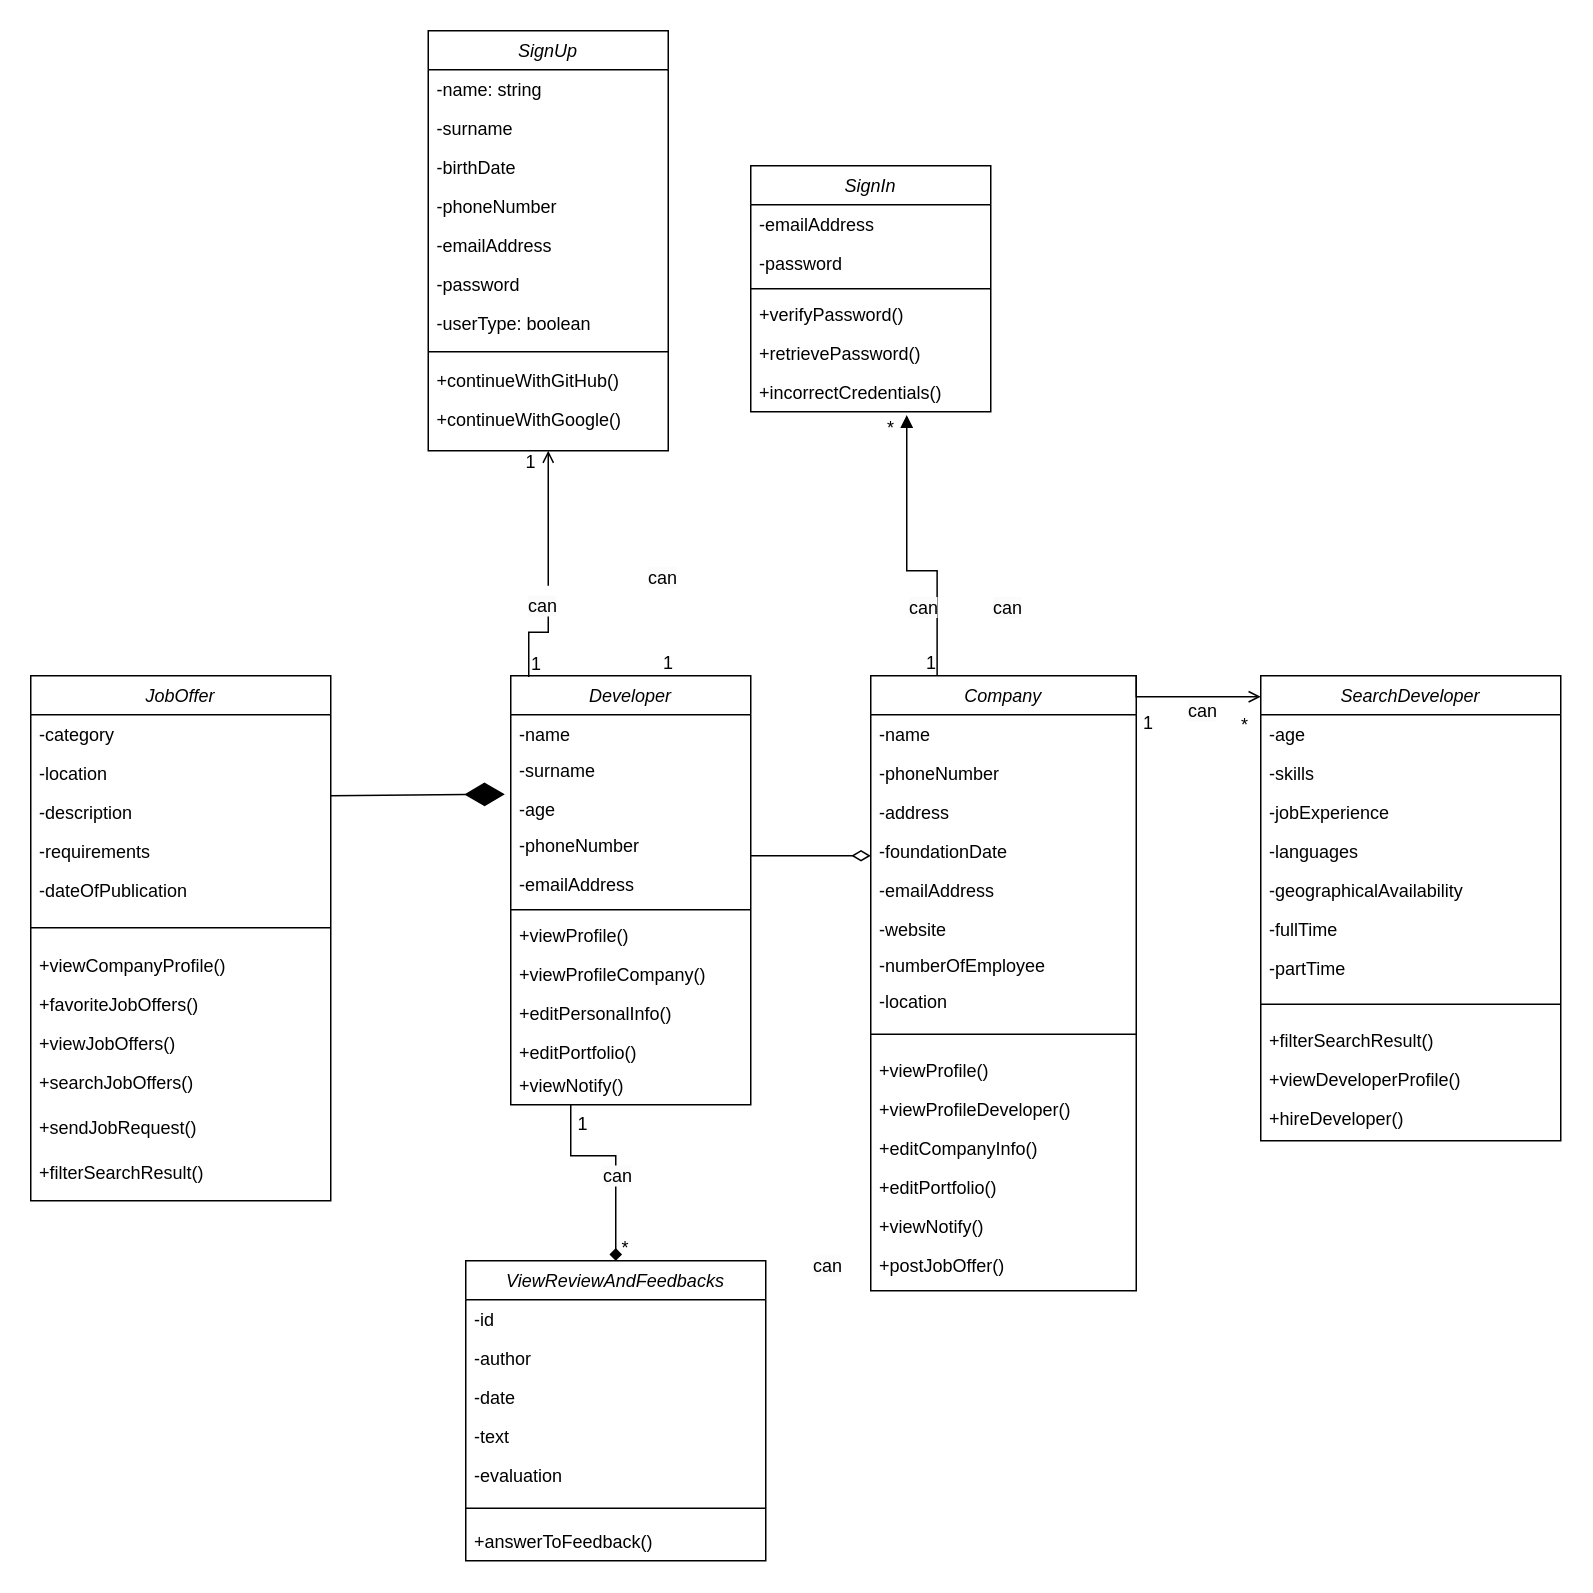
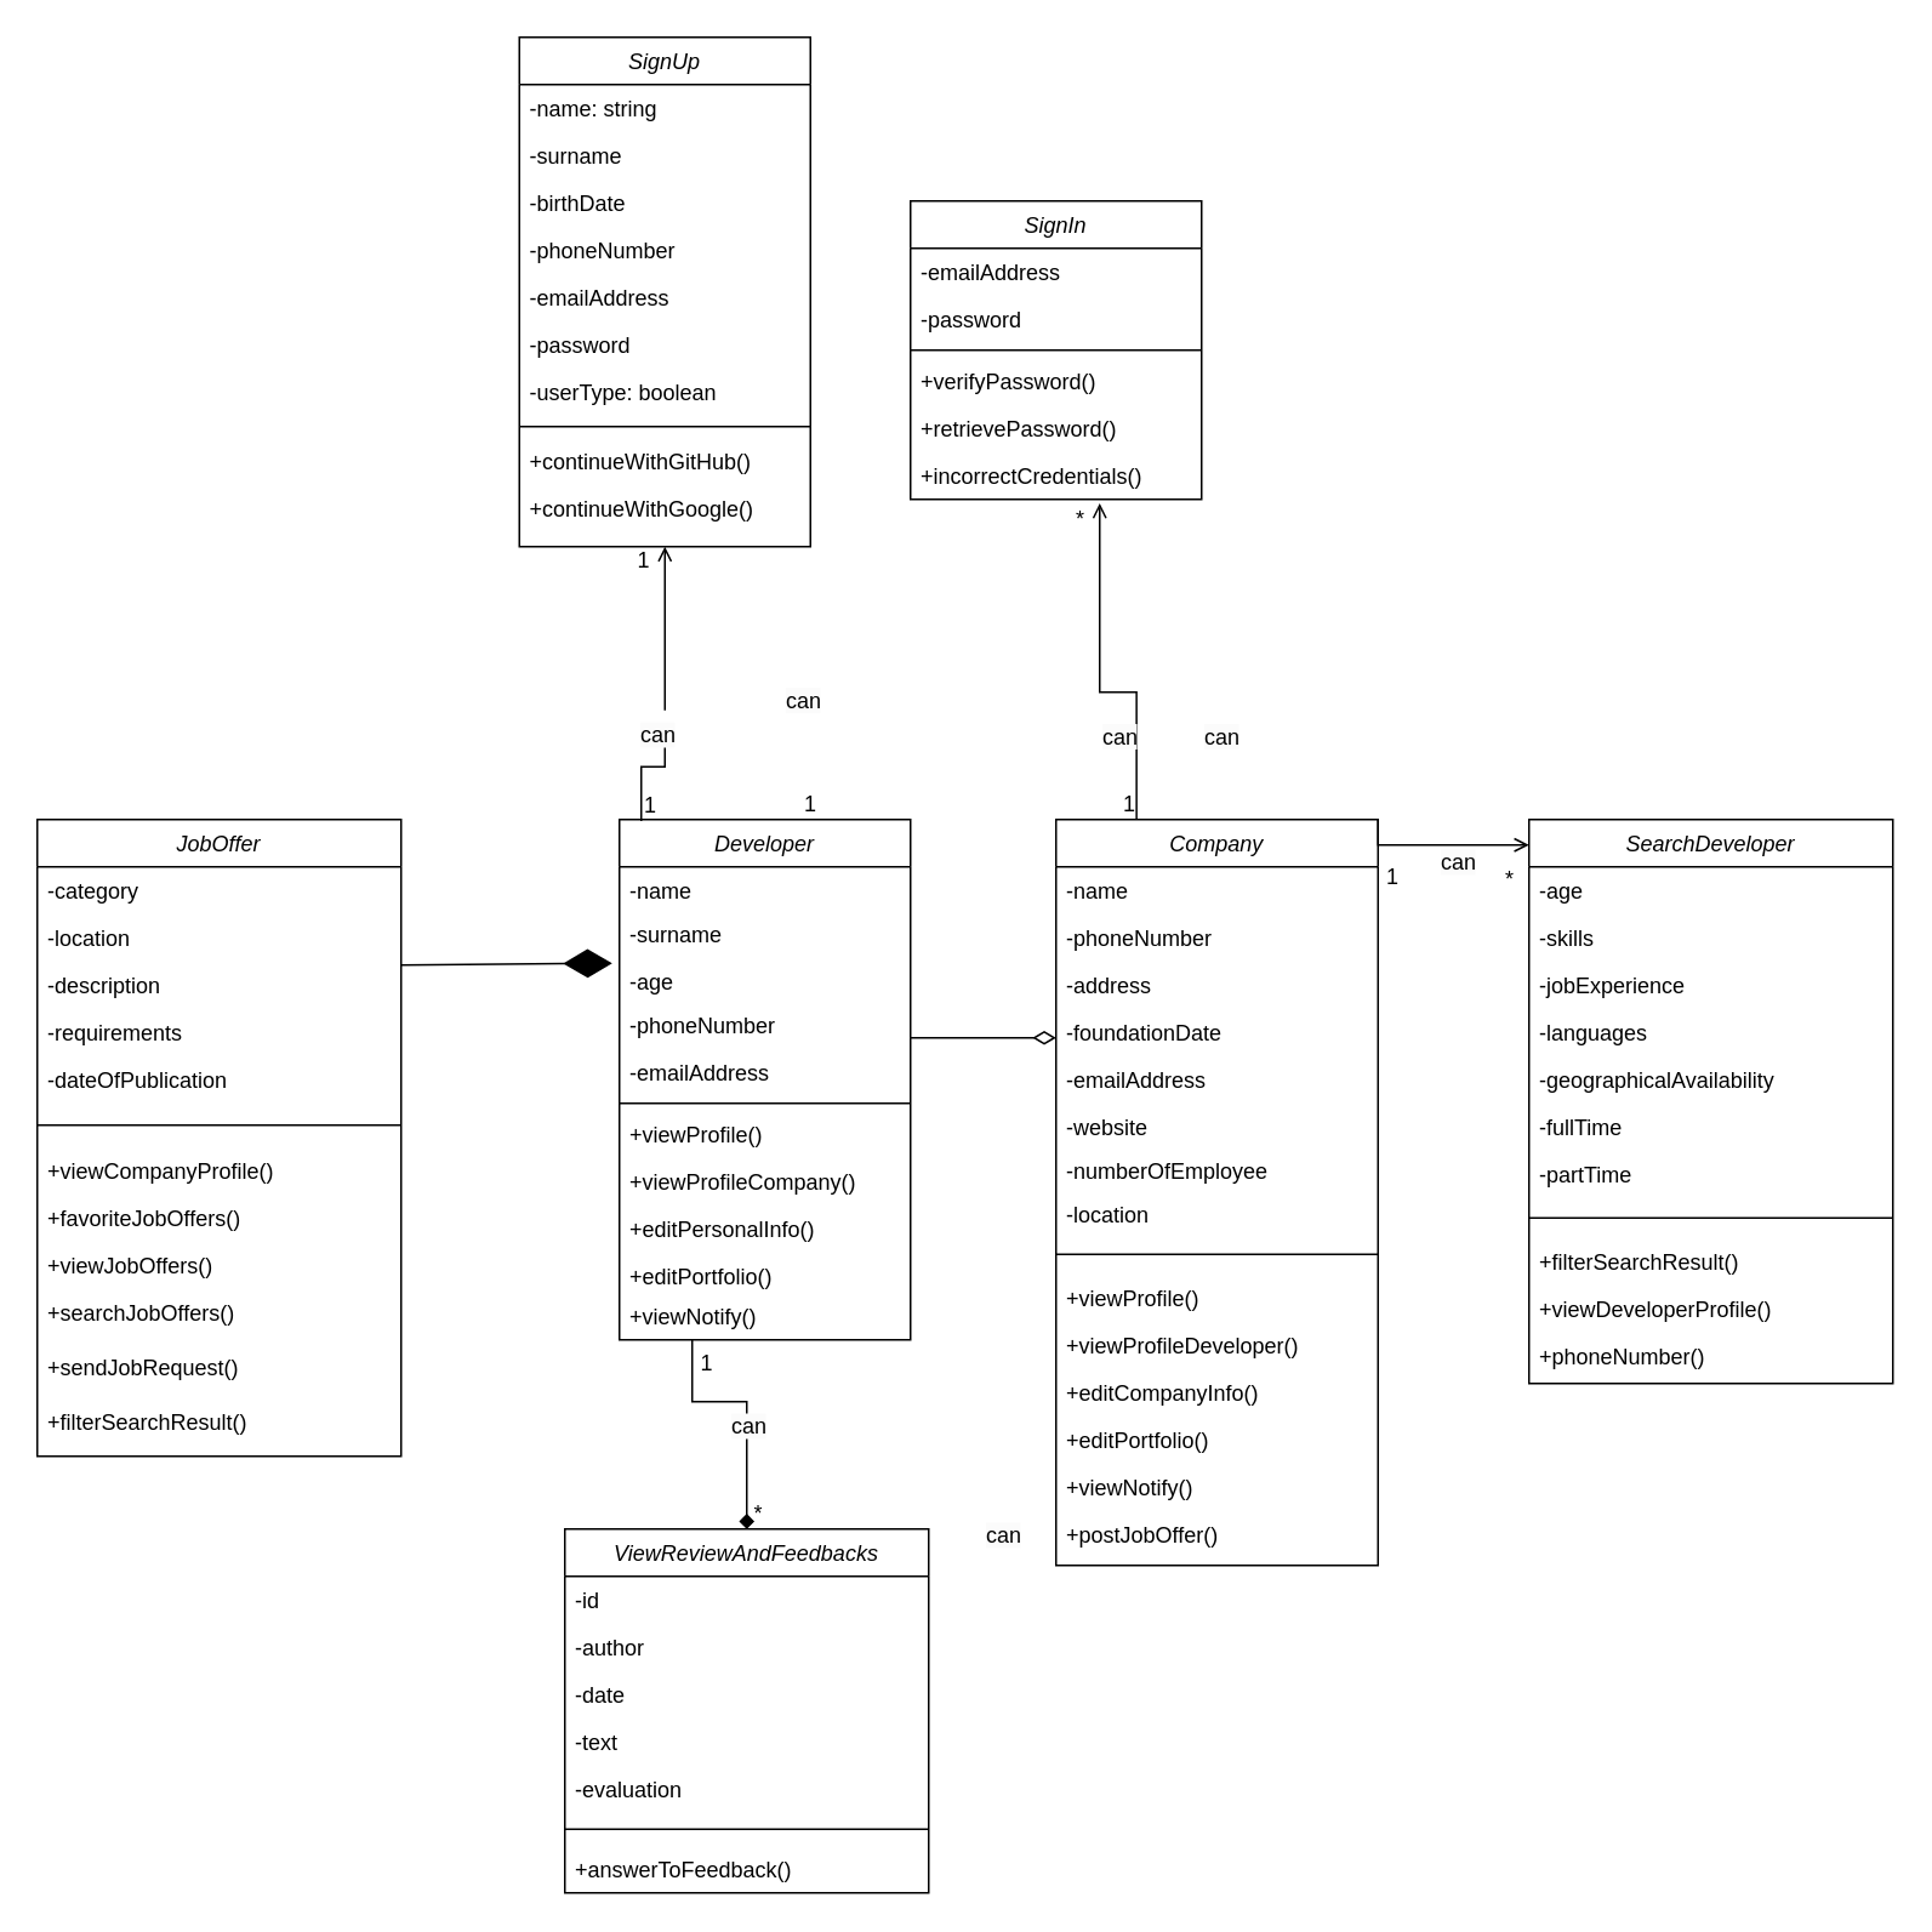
- <mxCell id="68" value="" style="endArrow=block;shadow=0;strokeWidth=1;rounded=0;endFill=1;edgeStyle=elbowEdgeStyle;elbow=vertical;entryX=0.65;entryY=1.085;entryDx=0;entryDy=0;entryPerimeter=0;exitX=0.25;exitY=0;exitDx=0;exitDy=0;" parent="1" source="14" target="36" edge="1"><mxGeometry x="0.5" y="41" relative="1" as="geometry"><mxPoint x="377" y="471" as="sourcePoint" /><mxPoint x="508" y="415.992" as="targetPoint" /><mxPoint x="-40" y="32" as="offset" /><Array as="points"><mxPoint x="710" y="380" /></Array></mxGeometry></mxCell>
+ <mxCell id="68" value="" style="endArrow=open;shadow=0;strokeWidth=1;rounded=0;endFill=1;edgeStyle=elbowEdgeStyle;elbow=vertical;entryX=0.65;entryY=1.085;entryDx=0;entryDy=0;entryPerimeter=0;exitX=0.25;exitY=0;exitDx=0;exitDy=0;" parent="1" source="14" target="36" edge="1"><mxGeometry x="0.5" y="41" relative="1" as="geometry"><mxPoint x="377" y="471" as="sourcePoint" /><mxPoint x="508" y="415.992" as="targetPoint" /><mxPoint x="-40" y="32" as="offset" /><Array as="points"><mxPoint x="710" y="380" /></Array></mxGeometry></mxCell>
- <mxCell id="67" value="+hireDeveloper()" style="text;align=left;verticalAlign=top;spacingLeft=4;spacingRight=4;overflow=hidden;rotatable=0;points=[[0,0.5],[1,0.5]];portConstraint=eastwest;rounded=0;shadow=0;html=0;" parent="56" vertex="1"><mxGeometry y="282" width="200" height="26" as="geometry" /></mxCell>
+ <mxCell id="67" value="+phoneNumber()" style="text;align=left;verticalAlign=top;spacingLeft=4;spacingRight=4;overflow=hidden;rotatable=0;points=[[0,0.5],[1,0.5]];portConstraint=eastwest;rounded=0;shadow=0;html=0;" parent="56" vertex="1"><mxGeometry y="282" width="200" height="26" as="geometry" /></mxCell>
